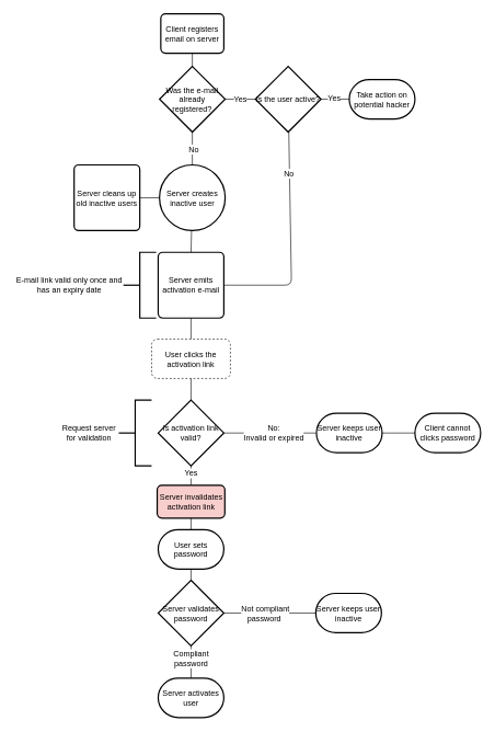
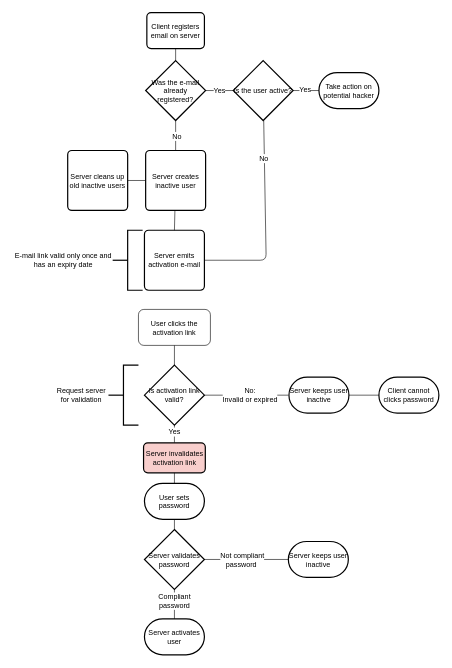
- <mxCell id="28" value="Server creates inactive user" style="ellipse;whiteSpace=wrap;html=1;absoluteArcSize=1;arcSize=14;strokeWidth=2;" vertex="1" parent="1"><mxGeometry x="242" y="250.5" width="100" height="100" as="geometry" /></mxCell>
+ <mxCell id="28" value="Server creates inactive user" style="rounded=1;whiteSpace=wrap;html=1;absoluteArcSize=1;arcSize=14;strokeWidth=2;" vertex="1" parent="1"><mxGeometry x="242" y="250.5" width="100" height="100" as="geometry" /></mxCell>
- <mxCell id="7" value="" style="endArrow=none;html=1;entryX=0.5;entryY=1;entryDx=0;entryDy=0;exitX=0.5;exitY=0;exitDx=0;exitDy=0;" parent="1" source="6" target="3" edge="1"><mxGeometry width="50" height="50" relative="1" as="geometry"><mxPoint x="285" y="628.5" as="sourcePoint" /><mxPoint x="335" y="578.5" as="targetPoint" /></mxGeometry></mxCell>
- <mxCell id="6" value="User clicks the activation link" style="rounded=1;whiteSpace=wrap;html=1;dashed=1;" parent="1" vertex="1"><mxGeometry x="230" y="515.5" width="120" height="60" as="geometry" /></mxCell>
+ <mxCell id="6" value="User clicks the activation link" style="rounded=1;whiteSpace=wrap;html=1;" parent="1" vertex="1"><mxGeometry x="230" y="515.5" width="120" height="60" as="geometry" /></mxCell>
